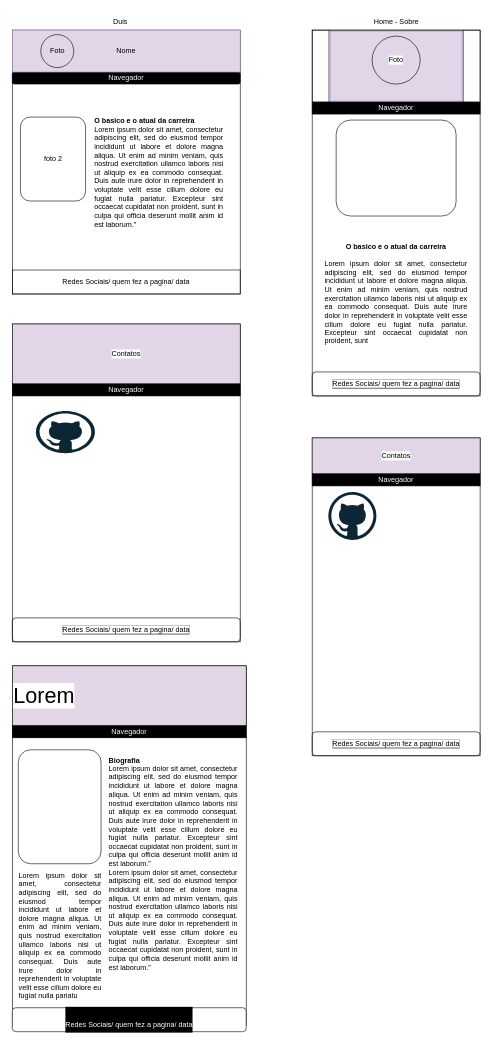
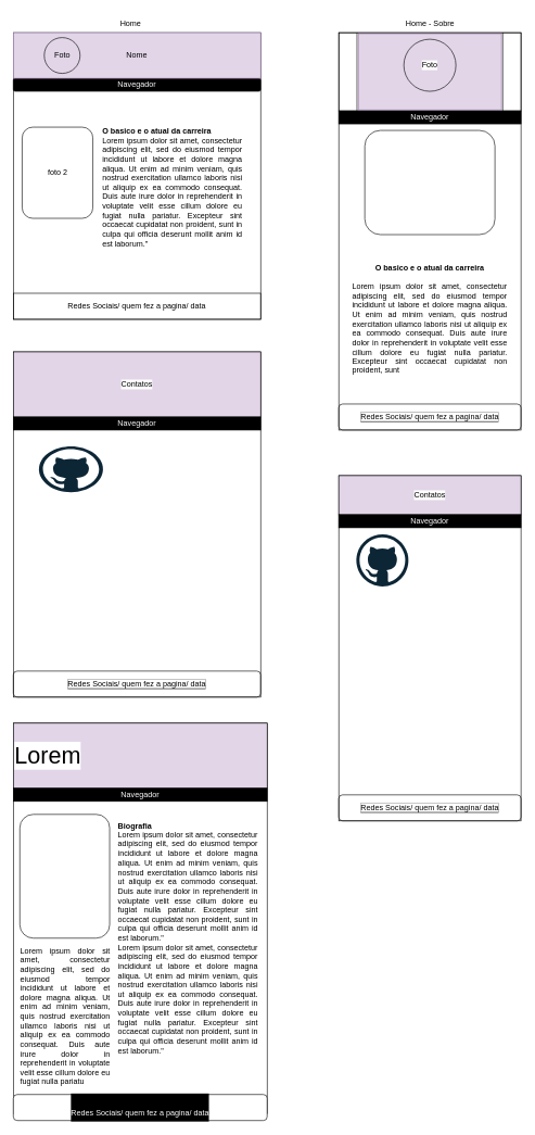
- <mxCell id="10" value="&lt;font color=&quot;#000000&quot;&gt;Duis&lt;/font&gt;" style="text;html=1;align=center;verticalAlign=middle;resizable=0;points=[];autosize=1;strokeColor=none;fillColor=none;fontColor=#FFFFFF;" vertex="1" parent="1"><mxGeometry x="170" y="20.5" width="60" height="30" as="geometry" /></mxCell>
+ <mxCell id="10" value="&lt;font color=&quot;#000000&quot;&gt;Home&lt;/font&gt;" style="text;html=1;align=center;verticalAlign=middle;resizable=0;points=[];autosize=1;strokeColor=none;fillColor=none;fontColor=#FFFFFF;" vertex="1" parent="1"><mxGeometry x="170" y="20.5" width="60" height="30" as="geometry" /></mxCell>
